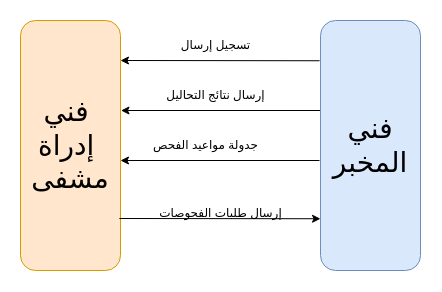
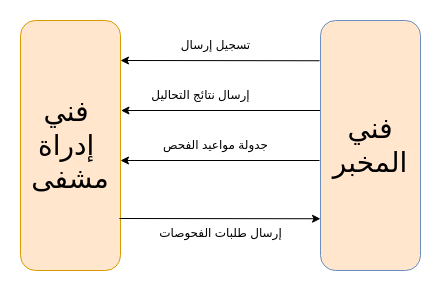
- <mxCell id="7" value="إرسال نتائج التحاليل" style="text;html=1;align=center;verticalAlign=middle;resizable=0;points=[];autosize=1;strokeColor=none;fillColor=none;" parent="1" vertex="1"><mxGeometry x="165" y="80" width="100" height="30" as="geometry" /></mxCell>
+ <mxCell id="7" value="إرسال نتائج التحاليل" style="text;html=1;align=center;verticalAlign=middle;resizable=0;points=[];autosize=1;strokeColor=none;fillColor=none;" parent="1" vertex="1"><mxGeometry x="150" y="80" width="100" height="30" as="geometry" /></mxCell>
- <mxCell id="10" value="جدولة مواعيد الفحص" style="text;html=1;align=center;verticalAlign=middle;resizable=0;points=[];autosize=1;strokeColor=none;fillColor=none;" vertex="1" parent="1"><mxGeometry x="150" y="130" width="110" height="30" as="geometry" /></mxCell>
+ <mxCell id="10" value="جدولة مواعيد الفحص" style="text;html=1;align=center;verticalAlign=middle;resizable=0;points=[];autosize=1;strokeColor=none;fillColor=none;" vertex="1" parent="1"><mxGeometry x="160" y="130" width="110" height="30" as="geometry" /></mxCell>
- <mxCell id="2" value="&lt;font style=&quot;font-size: 28px;&quot;&gt;فني&lt;br&gt;المخبر&lt;/font&gt;" style="rounded=1;whiteSpace=wrap;html=1;fillColor=#dae8fc;strokeColor=#6c8ebf;" parent="1" vertex="1"><mxGeometry x="320" y="20" width="100" height="250" as="geometry" /></mxCell>
+ <mxCell id="2" value="&lt;font style=&quot;font-size: 28px;&quot;&gt;فني&lt;br&gt;المخبر&lt;/font&gt;" style="rounded=1;whiteSpace=wrap;html=1;fillColor=#ffe6cc;strokeColor=#6c8ebf;" parent="1" vertex="1"><mxGeometry x="320" y="20" width="100" height="250" as="geometry" /></mxCell>
- <mxCell id="9" value="إرسال طلبات الفحوصات" style="text;html=1;align=center;verticalAlign=middle;resizable=0;points=[];autosize=1;strokeColor=none;fillColor=none;" parent="1" vertex="1"><mxGeometry x="160" y="198" width="120" height="30" as="geometry" /></mxCell>
+ <mxCell id="9" value="إرسال طلبات الفحوصات" style="text;html=1;align=center;verticalAlign=middle;resizable=0;points=[];autosize=1;strokeColor=none;fillColor=none;" parent="1" vertex="1"><mxGeometry x="160" y="218" width="120" height="30" as="geometry" /></mxCell>
